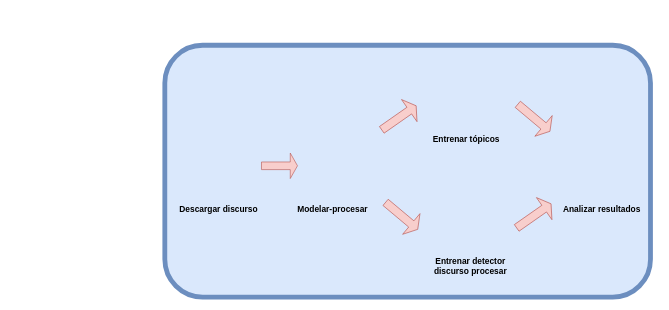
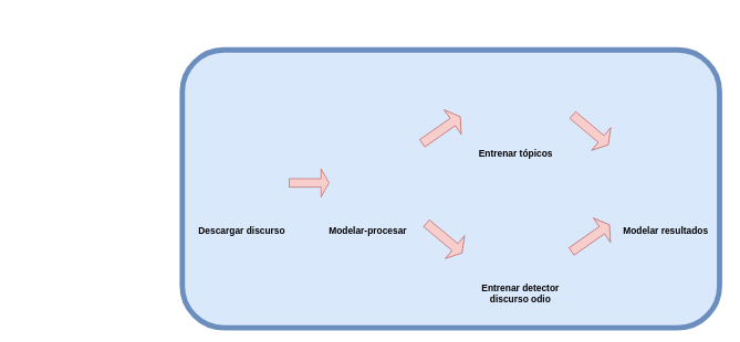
- <mxCell id="15" value="Analizar resultados" style="text;html=1;strokeColor=none;fillColor=none;align=center;verticalAlign=middle;whiteSpace=wrap;rounded=0;shadow=0;fontSize=14;fontColor=#000000;fontStyle=1;labelBorderColor=none;" parent="1" vertex="1"><mxGeometry x="913" y="306" width="180" height="84.5" as="geometry" /></mxCell>
+ <mxCell id="15" value="Modelar resultados" style="text;html=1;strokeColor=none;fillColor=none;align=center;verticalAlign=middle;whiteSpace=wrap;rounded=0;shadow=0;fontSize=14;fontColor=#000000;fontStyle=1;labelBorderColor=none;" parent="1" vertex="1"><mxGeometry x="913" y="306" width="180" height="84.5" as="geometry" /></mxCell>
- <mxCell id="14" value="Entrenar detector&lt;br&gt;discurso procesar" style="text;html=1;strokeColor=none;fillColor=none;align=center;verticalAlign=middle;whiteSpace=wrap;rounded=0;shadow=0;fontSize=14;fontColor=#000000;fontStyle=1;labelBorderColor=none;" parent="1" vertex="1"><mxGeometry x="694" y="400.5" width="180" height="84.5" as="geometry" /></mxCell>
+ <mxCell id="14" value="Entrenar detector&lt;br&gt;discurso odio" style="text;html=1;strokeColor=none;fillColor=none;align=center;verticalAlign=middle;whiteSpace=wrap;rounded=0;shadow=0;fontSize=14;fontColor=#000000;fontStyle=1;labelBorderColor=none;" parent="1" vertex="1"><mxGeometry x="694" y="400.5" width="180" height="84.5" as="geometry" /></mxCell>
